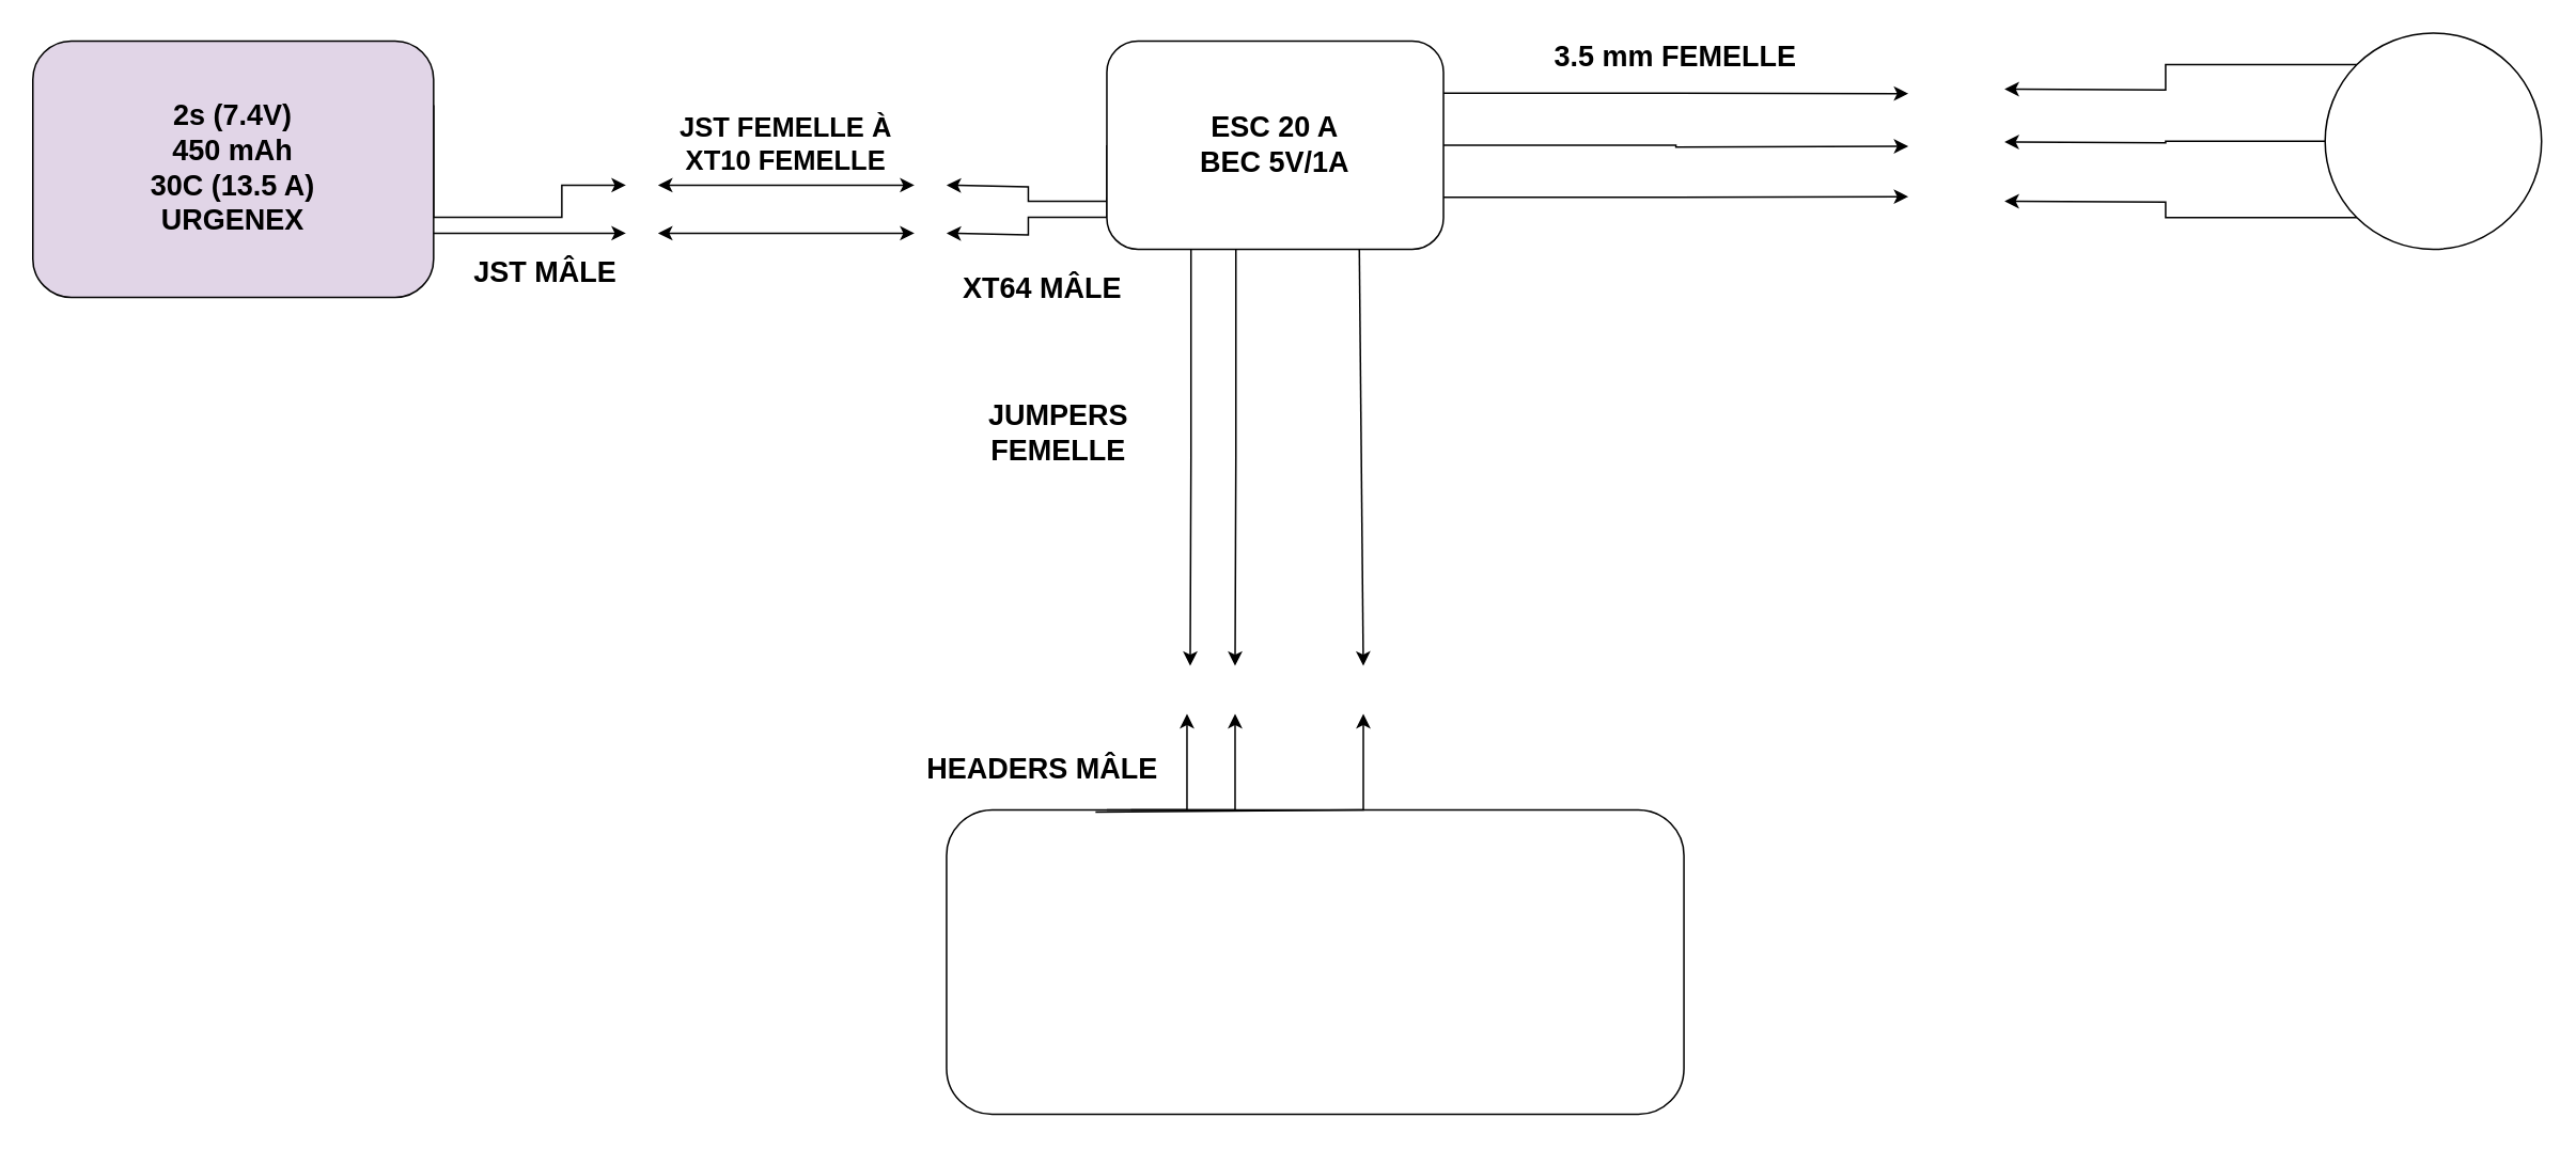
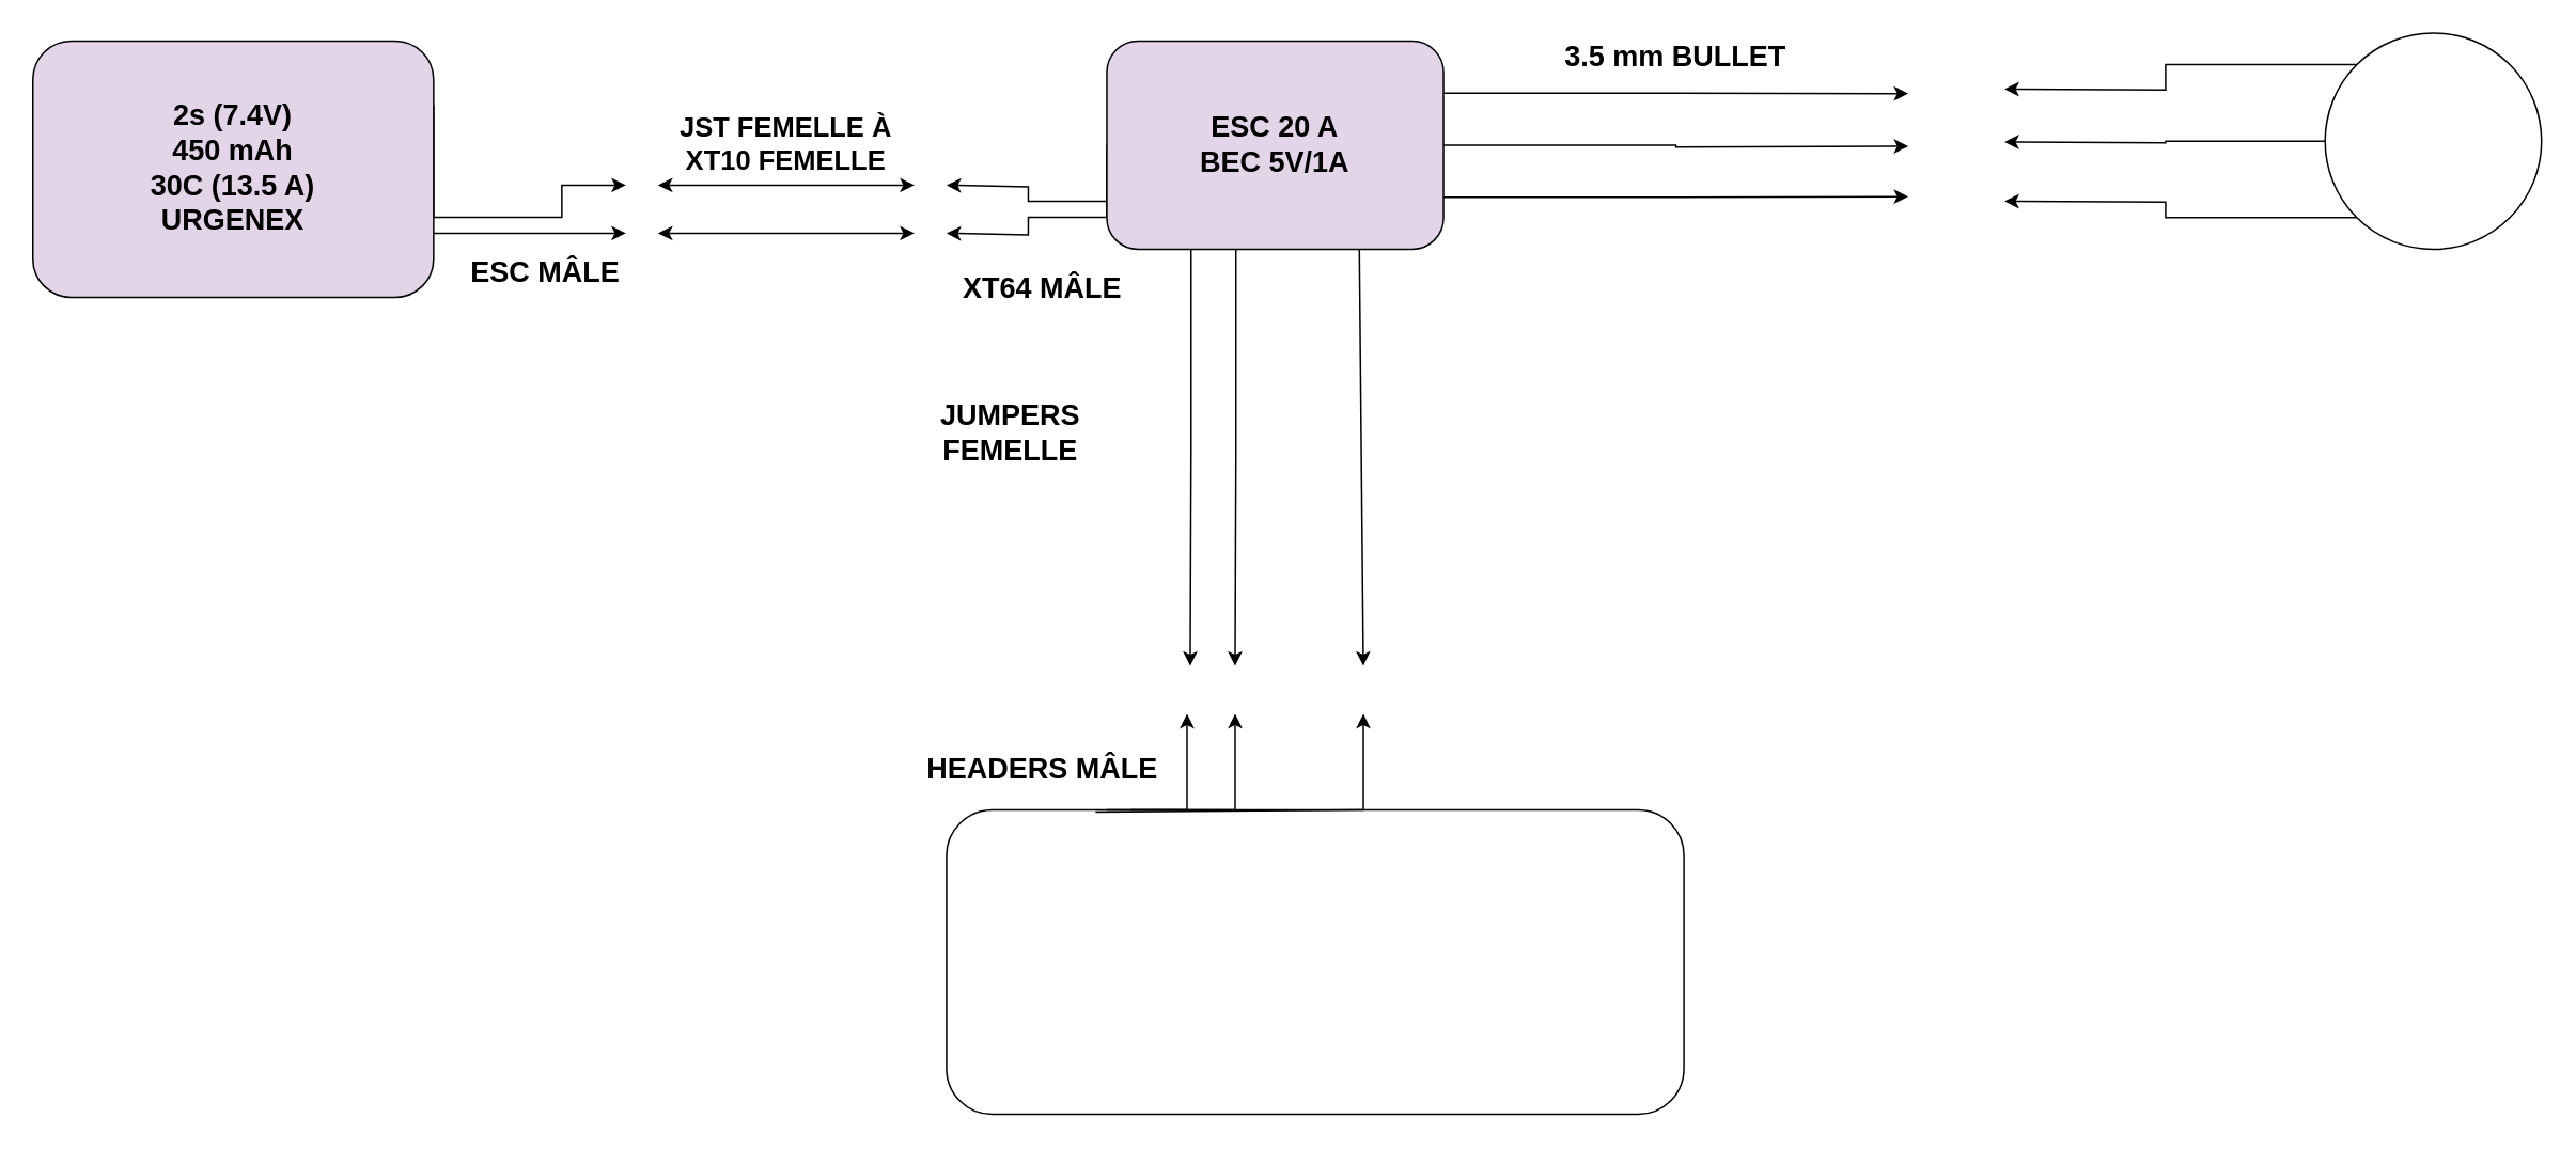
- <mxCell id="22" value="&lt;b style=&quot;&quot;&gt;&lt;font style=&quot;font-size: 18px;&quot;&gt;3.5 mm FEMELLE&lt;/font&gt;&lt;/b&gt;" style="text;html=1;align=center;verticalAlign=middle;whiteSpace=wrap;rounded=0;" vertex="1" parent="1"><mxGeometry x="960" y="20" width="170" height="30" as="geometry" /></mxCell>
+ <mxCell id="22" value="&lt;b style=&quot;&quot;&gt;&lt;font style=&quot;font-size: 18px;&quot;&gt;3.5 mm BULLET&lt;/font&gt;&lt;/b&gt;" style="text;html=1;align=center;verticalAlign=middle;whiteSpace=wrap;rounded=0;" vertex="1" parent="1"><mxGeometry x="960" y="20" width="170" height="30" as="geometry" /></mxCell>
- <mxCell id="13" value="&lt;font style=&quot;font-size: 18px;&quot;&gt;&lt;b&gt;ESC 20 A&lt;/b&gt;&lt;/font&gt;&lt;div style=&quot;font-size: 18px;&quot;&gt;&lt;font style=&quot;font-size: 18px;&quot;&gt;&lt;b&gt;BEC 5V/1A&lt;/b&gt;&lt;/font&gt;&lt;/div&gt;" style="rounded=1;whiteSpace=wrap;html=1;" vertex="1" parent="1"><mxGeometry x="690" y="25" width="210" height="130" as="geometry" /></mxCell>
+ <mxCell id="13" value="&lt;font style=&quot;font-size: 18px;&quot;&gt;&lt;b&gt;ESC 20 A&lt;/b&gt;&lt;/font&gt;&lt;div style=&quot;font-size: 18px;&quot;&gt;&lt;font style=&quot;font-size: 18px;&quot;&gt;&lt;b&gt;BEC 5V/1A&lt;/b&gt;&lt;/font&gt;&lt;/div&gt;" style="rounded=1;whiteSpace=wrap;html=1;fillColor=#e1d5e7;" vertex="1" parent="1"><mxGeometry x="690" y="25" width="210" height="130" as="geometry" /></mxCell>
- <mxCell id="5" value="&lt;b&gt;&lt;font style=&quot;font-size: 18px;&quot;&gt;JST MÂLE&lt;/font&gt;&lt;/b&gt;" style="text;html=1;align=center;verticalAlign=middle;whiteSpace=wrap;rounded=0;" vertex="1" parent="1"><mxGeometry x="280" y="155" width="120" height="30" as="geometry" /></mxCell>
+ <mxCell id="5" value="&lt;b&gt;&lt;font style=&quot;font-size: 18px;&quot;&gt;ESC MÂLE&lt;/font&gt;&lt;/b&gt;" style="text;html=1;align=center;verticalAlign=middle;whiteSpace=wrap;rounded=0;" vertex="1" parent="1"><mxGeometry x="280" y="155" width="120" height="30" as="geometry" /></mxCell>
- <mxCell id="17" value="&lt;b style=&quot;&quot;&gt;&lt;font style=&quot;font-size: 18px;&quot;&gt;JUMPERS FEMELLE&lt;/font&gt;&lt;/b&gt;" style="text;html=1;align=center;verticalAlign=middle;whiteSpace=wrap;rounded=0;" vertex="1" parent="1"><mxGeometry x="600" y="255" width="120" height="30" as="geometry" /></mxCell>
+ <mxCell id="17" value="&lt;b style=&quot;&quot;&gt;&lt;font style=&quot;font-size: 18px;&quot;&gt;JUMPERS FEMELLE&lt;/font&gt;&lt;/b&gt;" style="text;html=1;align=center;verticalAlign=middle;whiteSpace=wrap;rounded=0;" vertex="1" parent="1"><mxGeometry x="570" y="255" width="120" height="30" as="geometry" /></mxCell>
